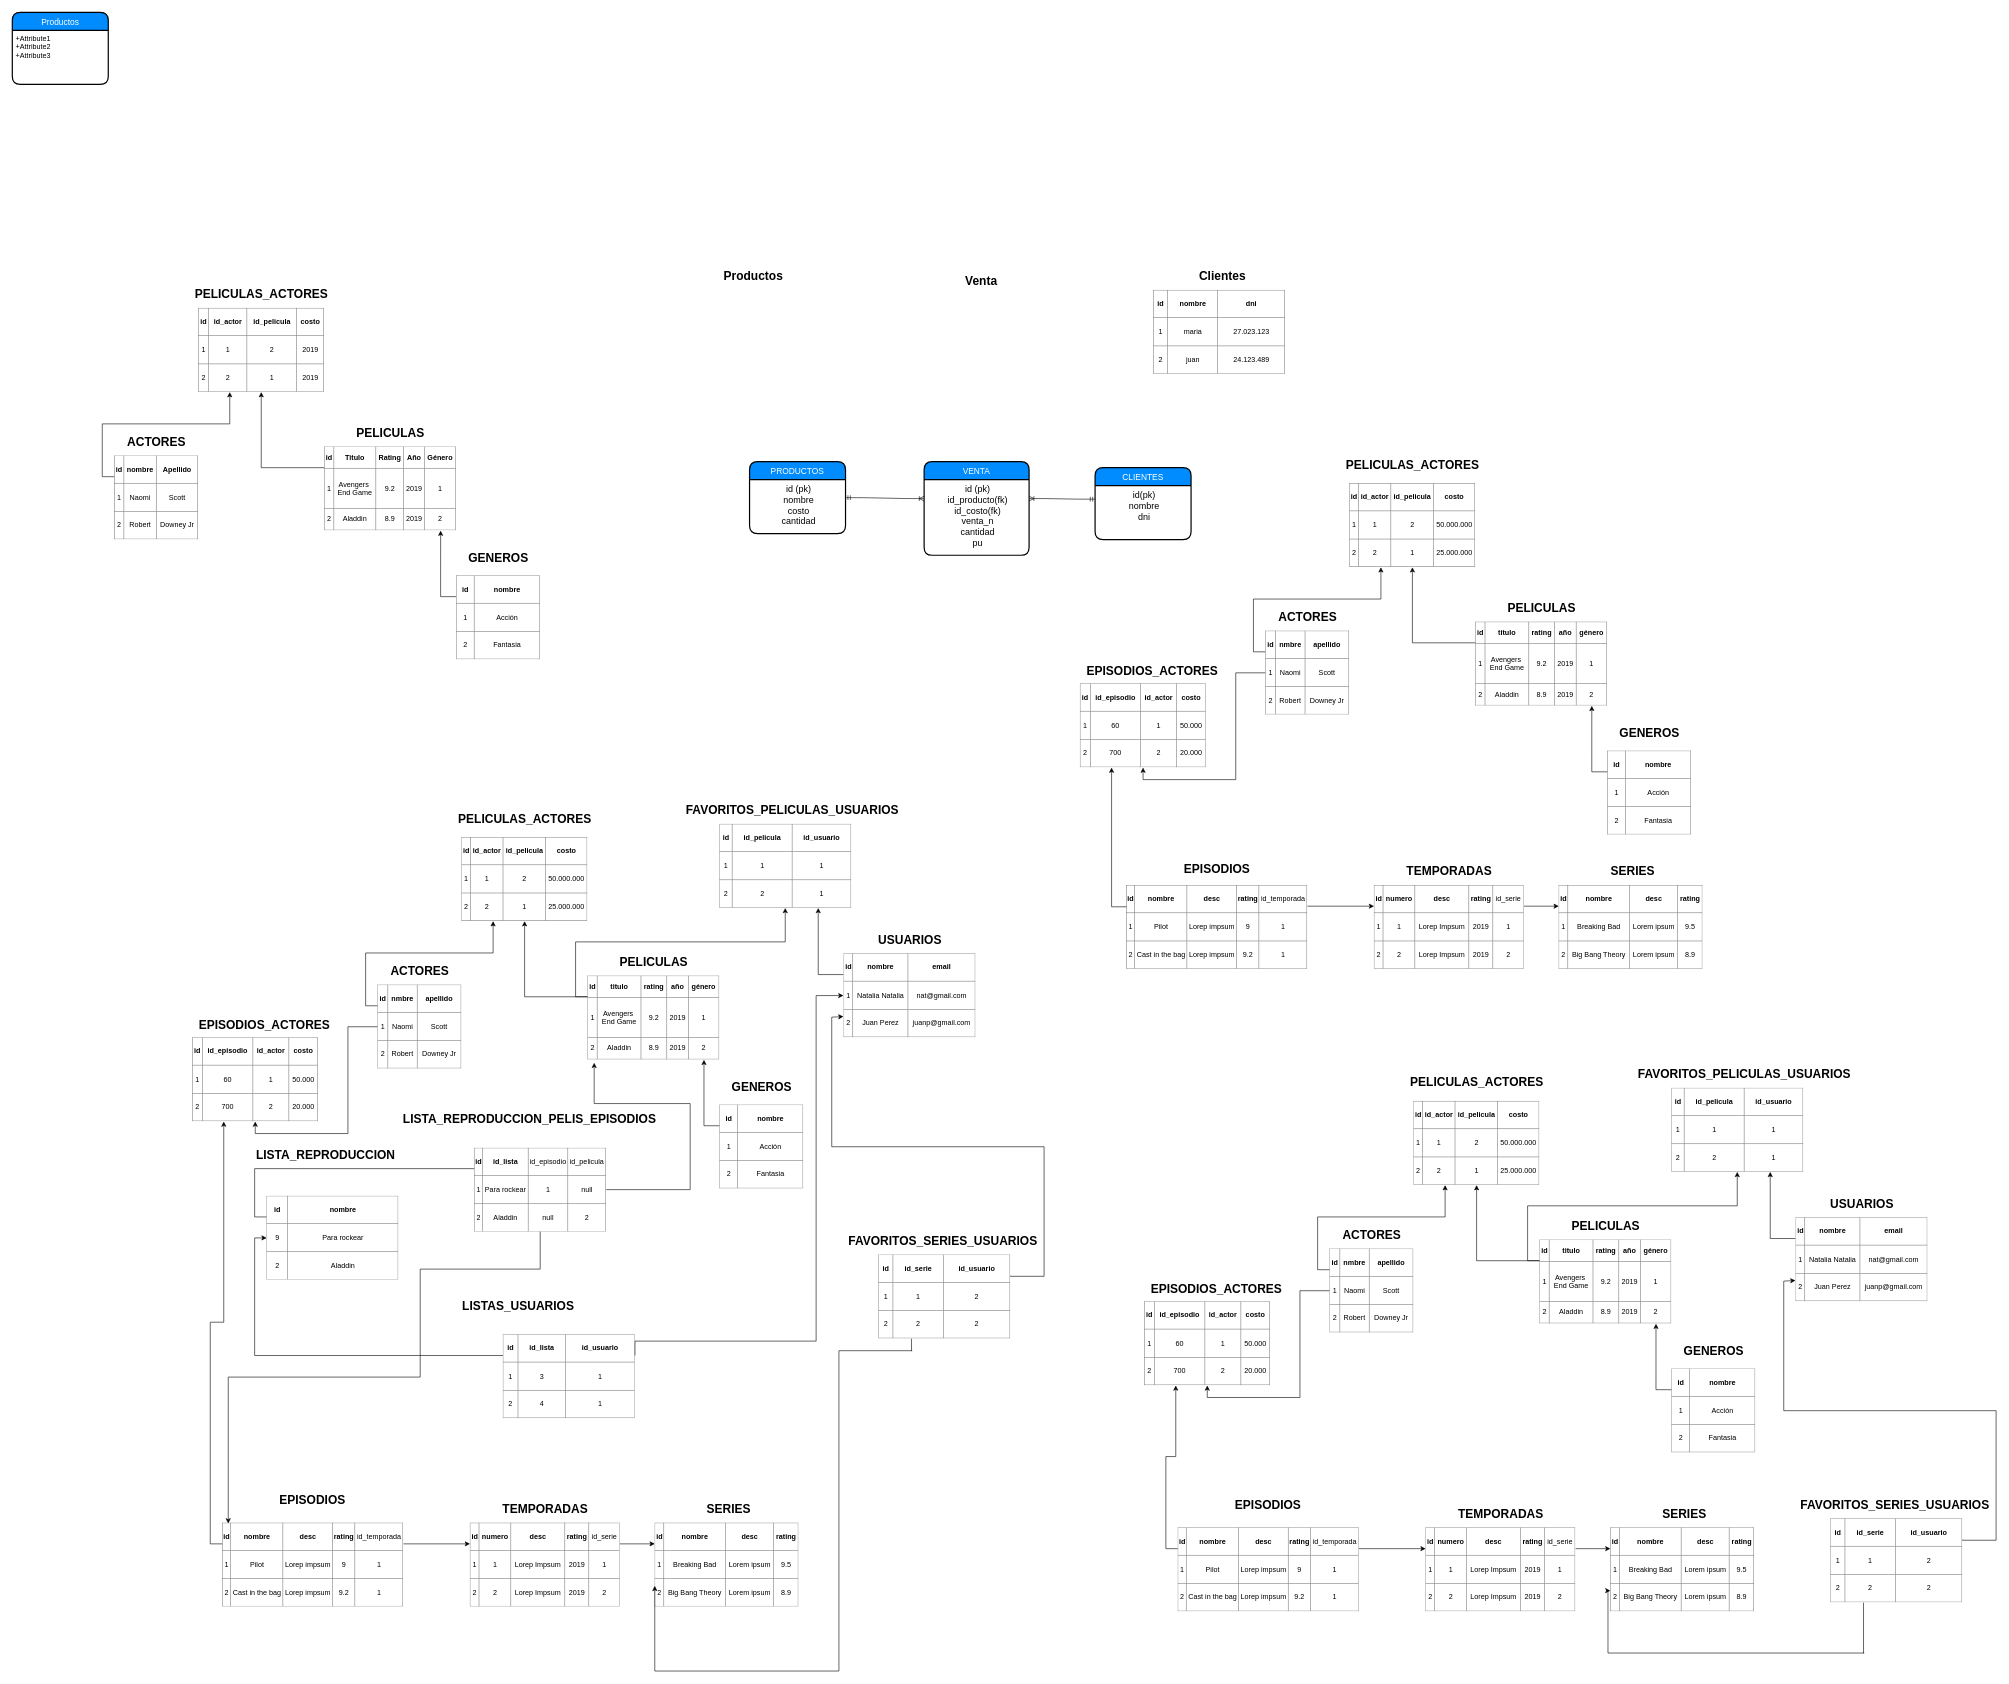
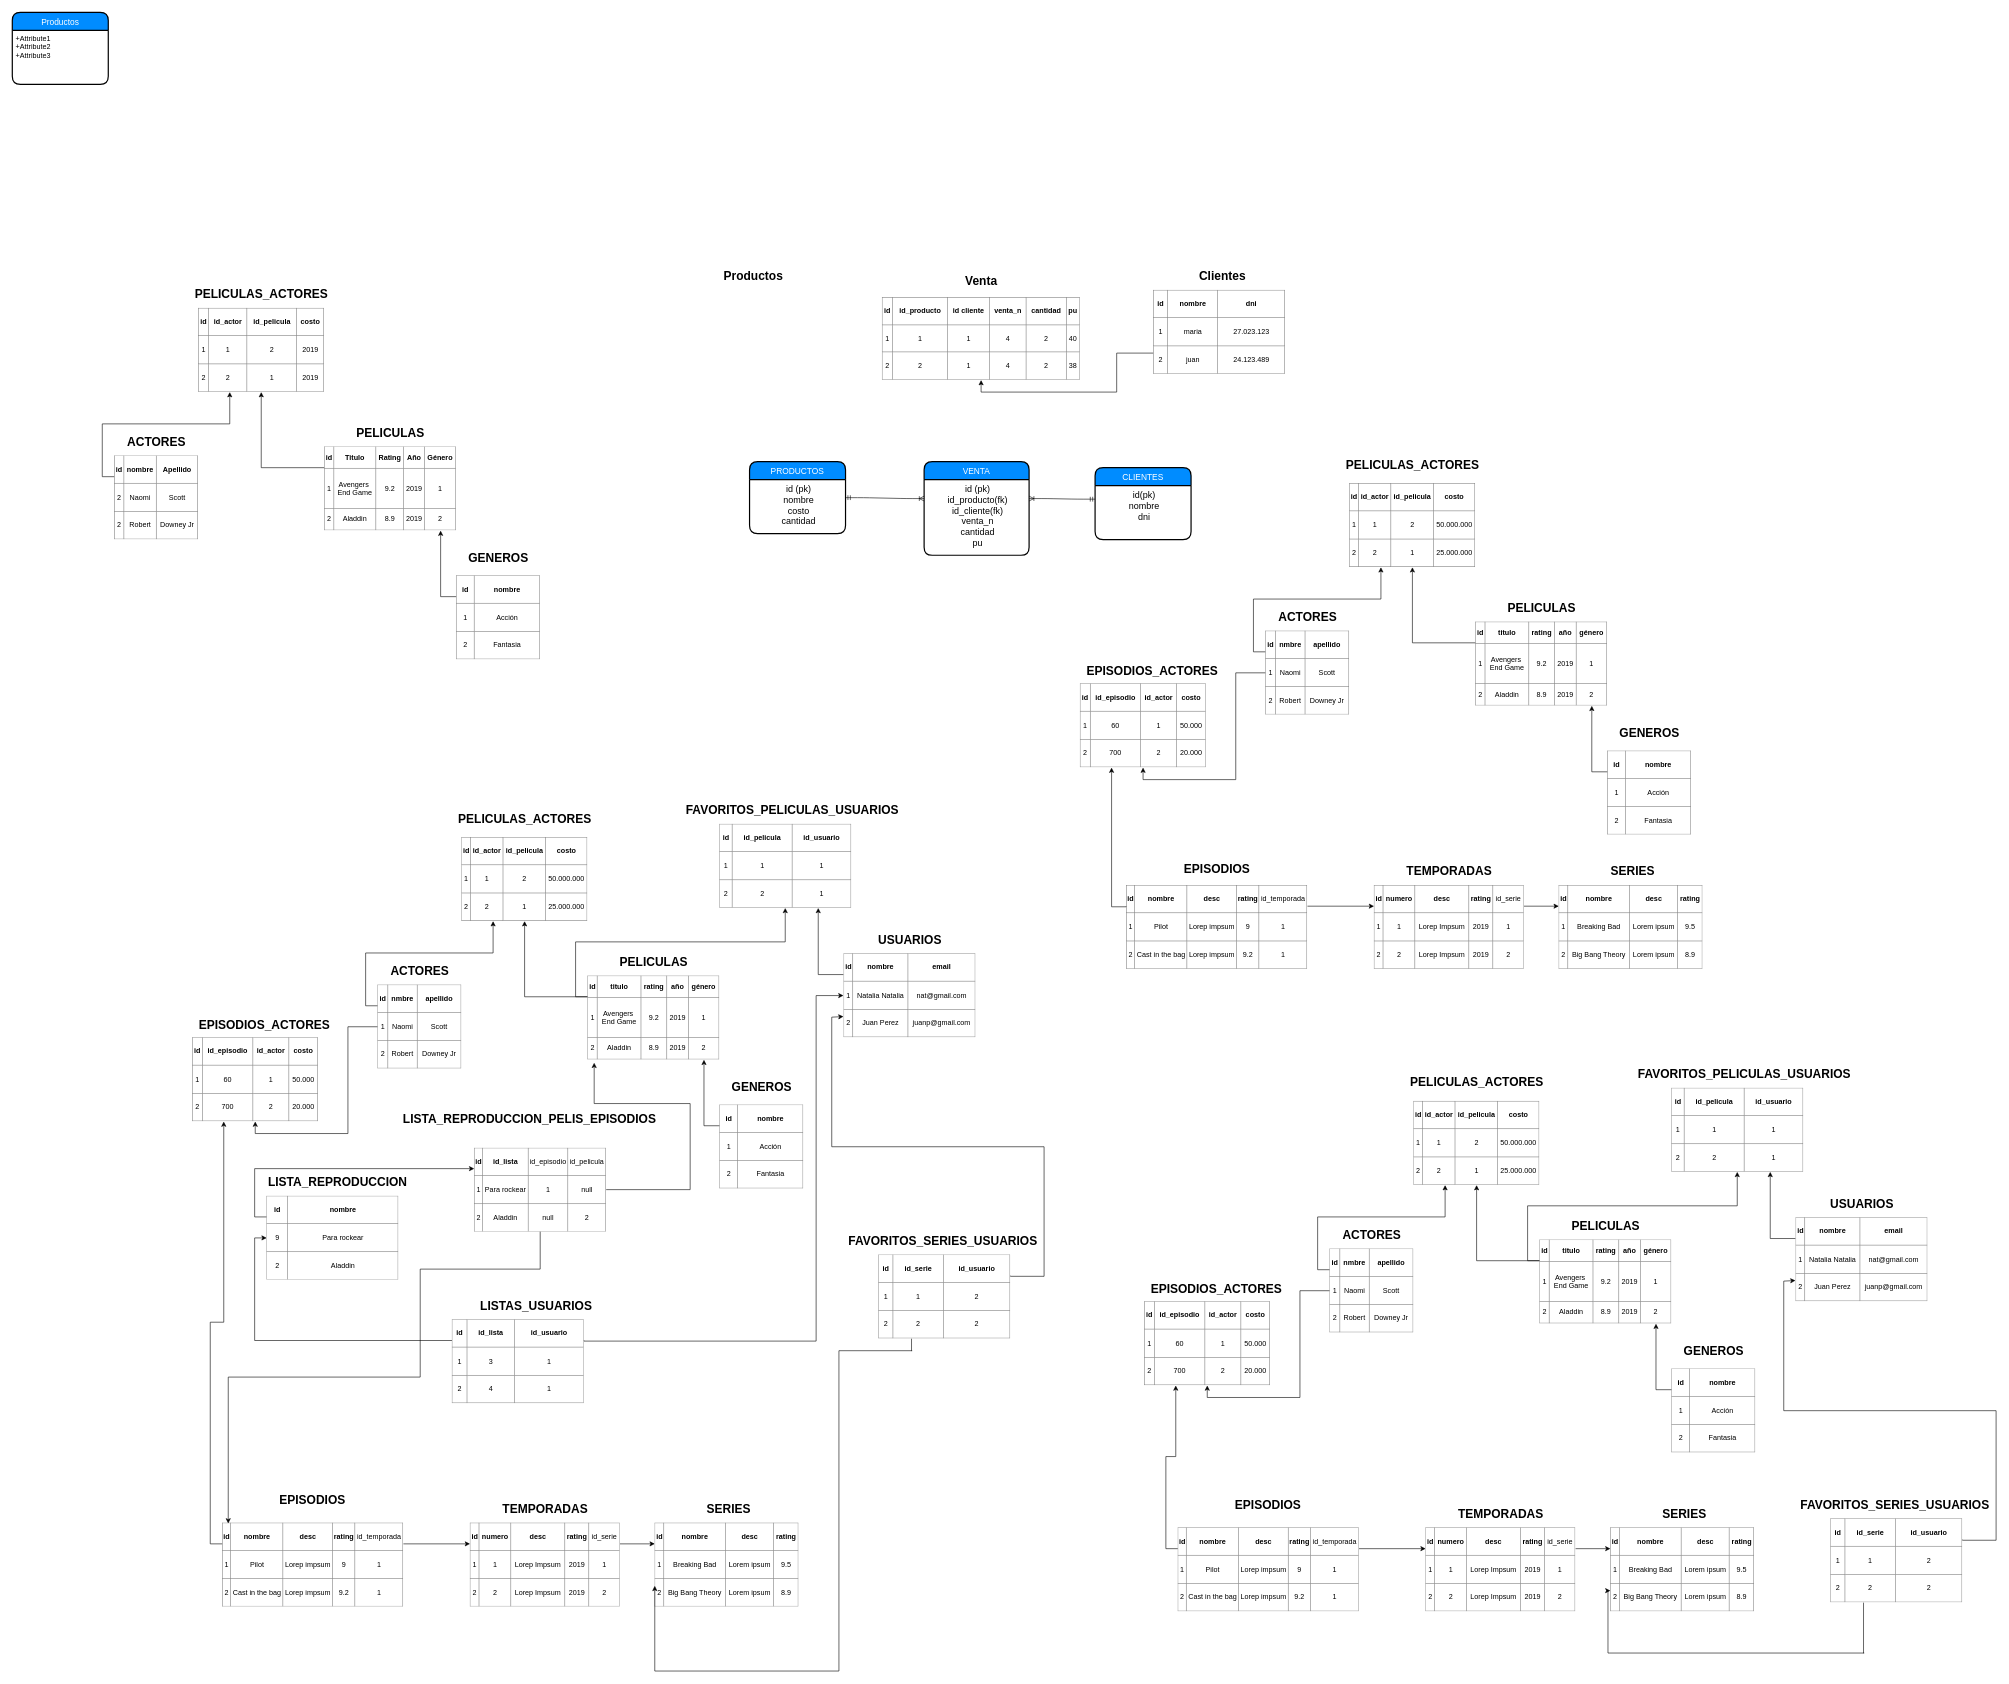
+ <mxCell id="117" value="&lt;table border=&quot;1&quot; width=&quot;100%&quot; style=&quot;text-align: center ; width: 100% ; height: 100% ; border-collapse: collapse&quot;&gt;&lt;tbody&gt;&lt;tr&gt;&lt;td align=&quot;center&quot;&gt;&lt;b&gt;id&lt;/b&gt;&lt;/td&gt;&lt;td align=&quot;center&quot;&gt;&lt;b&gt;id_producto&lt;/b&gt;&lt;/td&gt;&lt;td&gt;&lt;b&gt;id cliente&lt;/b&gt;&lt;/td&gt;&lt;td style=&quot;text-align: center&quot;&gt;&lt;b&gt;venta_n&lt;/b&gt;&lt;/td&gt;&lt;td&gt;&lt;b&gt;cantidad&lt;/b&gt;&lt;/td&gt;&lt;td&gt;&lt;b&gt;pu&lt;/b&gt;&lt;/td&gt;&lt;/tr&gt;&lt;tr&gt;&lt;td align=&quot;center&quot;&gt;1&lt;/td&gt;&lt;td align=&quot;center&quot;&gt;1&lt;/td&gt;&lt;td&gt;1&lt;/td&gt;&lt;td style=&quot;text-align: center&quot;&gt;4&lt;/td&gt;&lt;td&gt;2&lt;/td&gt;&lt;td&gt;40&lt;/td&gt;&lt;/tr&gt;&lt;tr&gt;&lt;td align=&quot;center&quot;&gt;2&lt;/td&gt;&lt;td align=&quot;center&quot;&gt;2&lt;/td&gt;&lt;td&gt;1&lt;/td&gt;&lt;td style=&quot;text-align: center&quot;&gt;4&lt;/td&gt;&lt;td&gt;2&lt;/td&gt;&lt;td&gt;38&lt;/td&gt;&lt;/tr&gt;&lt;/tbody&gt;&lt;/table&gt;" style="text;html=1;overflow=fill;rounded=0;glass=0;comic=0;shadow=0;" vertex="1" parent="1"><mxGeometry x="1470" y="495" width="330" height="138" as="geometry" /></mxCell>
+ <mxCell id="114" style="edgeStyle=orthogonalEdgeStyle;rounded=0;orthogonalLoop=1;jettySize=auto;html=1;exitX=0;exitY=0.75;exitDx=0;exitDy=0;entryX=0.5;entryY=1;entryDx=0;entryDy=0;fontSize=20;" edge="1" parent="1" source="115" target="117"><mxGeometry relative="1" as="geometry" /></mxCell>
- <mxCell id="6" value="&lt;table border=&quot;1&quot; width=&quot;100%&quot; style=&quot;width: 100% ; height: 100% ; border-collapse: collapse&quot;&gt;&lt;tbody&gt;&lt;tr&gt;&lt;td align=&quot;center&quot;&gt;&lt;b&gt;id&lt;/b&gt;&lt;/td&gt;&lt;td align=&quot;center&quot;&gt;&lt;b&gt;nombre&lt;/b&gt;&lt;/td&gt;&lt;td style=&quot;text-align: center&quot;&gt;&lt;b&gt;Apellido&lt;/b&gt;&lt;/td&gt;&lt;/tr&gt;&lt;tr&gt;&lt;td align=&quot;center&quot;&gt;1&lt;/td&gt;&lt;td align=&quot;center&quot;&gt;Naomi&lt;/td&gt;&lt;td style=&quot;text-align: center&quot;&gt;Scott&lt;/td&gt;&lt;/tr&gt;&lt;tr&gt;&lt;td align=&quot;center&quot;&gt;2&lt;/td&gt;&lt;td align=&quot;center&quot;&gt;Robert&lt;/td&gt;&lt;td style=&quot;text-align: center&quot;&gt;Downey Jr&lt;/td&gt;&lt;/tr&gt;&lt;/tbody&gt;&lt;/table&gt;" style="text;html=1;overflow=fill;rounded=0;glass=0;comic=0;shadow=0;" vertex="1" parent="1"><mxGeometry x="190" y="759" width="140" height="140" as="geometry" /></mxCell>
+ <mxCell id="6" value="&lt;table border=&quot;1&quot; width=&quot;100%&quot; style=&quot;width: 100% ; height: 100% ; border-collapse: collapse&quot;&gt;&lt;tbody&gt;&lt;tr&gt;&lt;td align=&quot;center&quot;&gt;&lt;b&gt;id&lt;/b&gt;&lt;/td&gt;&lt;td align=&quot;center&quot;&gt;&lt;b&gt;nombre&lt;/b&gt;&lt;/td&gt;&lt;td style=&quot;text-align: center&quot;&gt;&lt;b&gt;Apellido&lt;/b&gt;&lt;/td&gt;&lt;/tr&gt;&lt;tr&gt;&lt;td align=&quot;center&quot;&gt;2&lt;/td&gt;&lt;td align=&quot;center&quot;&gt;Naomi&lt;/td&gt;&lt;td style=&quot;text-align: center&quot;&gt;Scott&lt;/td&gt;&lt;/tr&gt;&lt;tr&gt;&lt;td align=&quot;center&quot;&gt;2&lt;/td&gt;&lt;td align=&quot;center&quot;&gt;Robert&lt;/td&gt;&lt;td style=&quot;text-align: center&quot;&gt;Downey Jr&lt;/td&gt;&lt;/tr&gt;&lt;/tbody&gt;&lt;/table&gt;" style="text;html=1;overflow=fill;rounded=0;glass=0;comic=0;shadow=0;" vertex="1" parent="1"><mxGeometry x="190" y="759" width="140" height="140" as="geometry" /></mxCell>
- <mxCell id="122" value="id (pk)&#10;id_producto(fk)&#10;id_costo(fk)&#10;venta_n&#10;cantidad&#10;pu&#10;&#10;" style="align=center;strokeColor=none;fillColor=none;spacingLeft=4;fontSize=15;verticalAlign=top;resizable=0;rotatable=0;part=1;" vertex="1" parent="121"><mxGeometry y="30" width="175" height="126" as="geometry" /></mxCell>
+ <mxCell id="122" value="id (pk)&#10;id_producto(fk)&#10;id_cliente(fk)&#10;venta_n&#10;cantidad&#10;pu&#10;&#10;" style="align=center;strokeColor=none;fillColor=none;spacingLeft=4;fontSize=15;verticalAlign=top;resizable=0;rotatable=0;part=1;" vertex="1" parent="121"><mxGeometry y="30" width="175" height="126" as="geometry" /></mxCell>
- <mxCell id="71" value="LISTA_REPRODUCCION" style="text;html=1;resizable=0;points=[];autosize=1;align=center;verticalAlign=top;spacingTop=-4;fontStyle=1;fontSize=20;" vertex="1" parent="1"><mxGeometry x="417" y="1910" width="250" height="30" as="geometry" /></mxCell>
+ <mxCell id="71" value="LISTA_REPRODUCCION" style="text;html=1;resizable=0;points=[];autosize=1;align=center;verticalAlign=top;spacingTop=-4;fontStyle=1;fontSize=20;" vertex="1" parent="1"><mxGeometry x="437" y="1955" width="250" height="30" as="geometry" /></mxCell>
- <mxCell id="69" style="edgeStyle=orthogonalEdgeStyle;rounded=0;orthogonalLoop=1;jettySize=auto;html=1;exitX=0;exitY=0.25;exitDx=0;exitDy=0;entryX=0;entryY=0.25;entryDx=0;entryDy=0;fontSize=20;endArrow=none;" edge="1" parent="1" source="70" target="78"><mxGeometry relative="1" as="geometry" /></mxCell>
+ <mxCell id="69" style="edgeStyle=orthogonalEdgeStyle;rounded=0;orthogonalLoop=1;jettySize=auto;html=1;exitX=0;exitY=0.25;exitDx=0;exitDy=0;entryX=0;entryY=0.25;entryDx=0;entryDy=0;fontSize=20;" edge="1" parent="1" source="70" target="78"><mxGeometry relative="1" as="geometry" /></mxCell>
- <mxCell id="75" value="LISTAS_USUARIOS" style="text;html=1;resizable=0;points=[];autosize=1;align=center;verticalAlign=top;spacingTop=-4;fontStyle=1;fontSize=20;" vertex="1" parent="1"><mxGeometry x="763" y="2161" width="200" height="30" as="geometry" /></mxCell>
+ <mxCell id="75" value="LISTAS_USUARIOS" style="text;html=1;resizable=0;points=[];autosize=1;align=center;verticalAlign=top;spacingTop=-4;fontStyle=1;fontSize=20;" vertex="1" parent="1"><mxGeometry x="793" y="2161" width="200" height="30" as="geometry" /></mxCell>
- <mxCell id="74" value="&lt;table border=&quot;1&quot; width=&quot;100%&quot; style=&quot;text-align: center ; width: 100% ; height: 100% ; border-collapse: collapse&quot;&gt;&lt;tbody&gt;&lt;tr&gt;&lt;td align=&quot;center&quot;&gt;&lt;b&gt;id&lt;/b&gt;&lt;/td&gt;&lt;td align=&quot;center&quot;&gt;&lt;b&gt;id_lista&lt;/b&gt;&lt;/td&gt;&lt;td&gt;&lt;b&gt;id_usuario&lt;/b&gt;&lt;/td&gt;&lt;/tr&gt;&lt;tr&gt;&lt;td align=&quot;center&quot;&gt;1&lt;/td&gt;&lt;td align=&quot;center&quot;&gt;3&lt;/td&gt;&lt;td&gt;1&lt;/td&gt;&lt;/tr&gt;&lt;tr&gt;&lt;td align=&quot;center&quot;&gt;2&lt;/td&gt;&lt;td align=&quot;center&quot;&gt;4&lt;/td&gt;&lt;td&gt;1&lt;/td&gt;&lt;/tr&gt;&lt;/tbody&gt;&lt;/table&gt;" style="text;html=1;overflow=fill;rounded=0;glass=0;comic=0;shadow=0;" vertex="1" parent="1"><mxGeometry x="838" y="2224" width="220" height="140" as="geometry" /></mxCell>
+ <mxCell id="74" value="&lt;table border=&quot;1&quot; width=&quot;100%&quot; style=&quot;text-align: center ; width: 100% ; height: 100% ; border-collapse: collapse&quot;&gt;&lt;tbody&gt;&lt;tr&gt;&lt;td align=&quot;center&quot;&gt;&lt;b&gt;id&lt;/b&gt;&lt;/td&gt;&lt;td align=&quot;center&quot;&gt;&lt;b&gt;id_lista&lt;/b&gt;&lt;/td&gt;&lt;td&gt;&lt;b&gt;id_usuario&lt;/b&gt;&lt;/td&gt;&lt;/tr&gt;&lt;tr&gt;&lt;td align=&quot;center&quot;&gt;1&lt;/td&gt;&lt;td align=&quot;center&quot;&gt;3&lt;/td&gt;&lt;td&gt;1&lt;/td&gt;&lt;/tr&gt;&lt;tr&gt;&lt;td align=&quot;center&quot;&gt;2&lt;/td&gt;&lt;td align=&quot;center&quot;&gt;4&lt;/td&gt;&lt;td&gt;1&lt;/td&gt;&lt;/tr&gt;&lt;/tbody&gt;&lt;/table&gt;" style="text;html=1;overflow=fill;rounded=0;glass=0;comic=0;shadow=0;" vertex="1" parent="1"><mxGeometry x="753" y="2199" width="220" height="140" as="geometry" /></mxCell>
